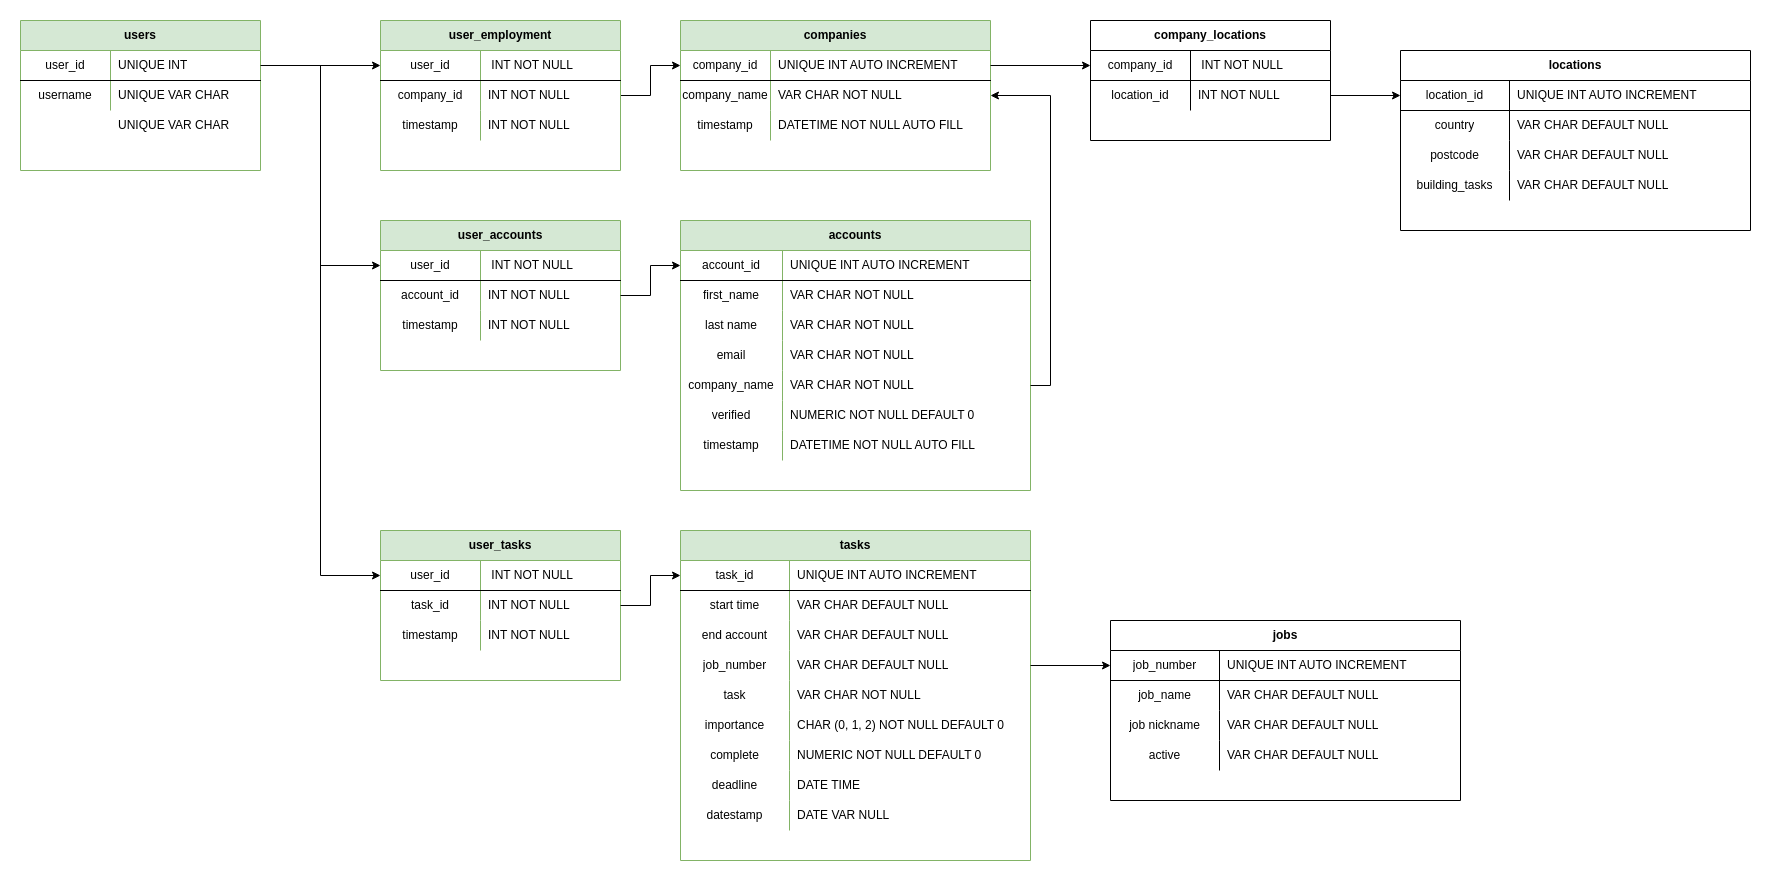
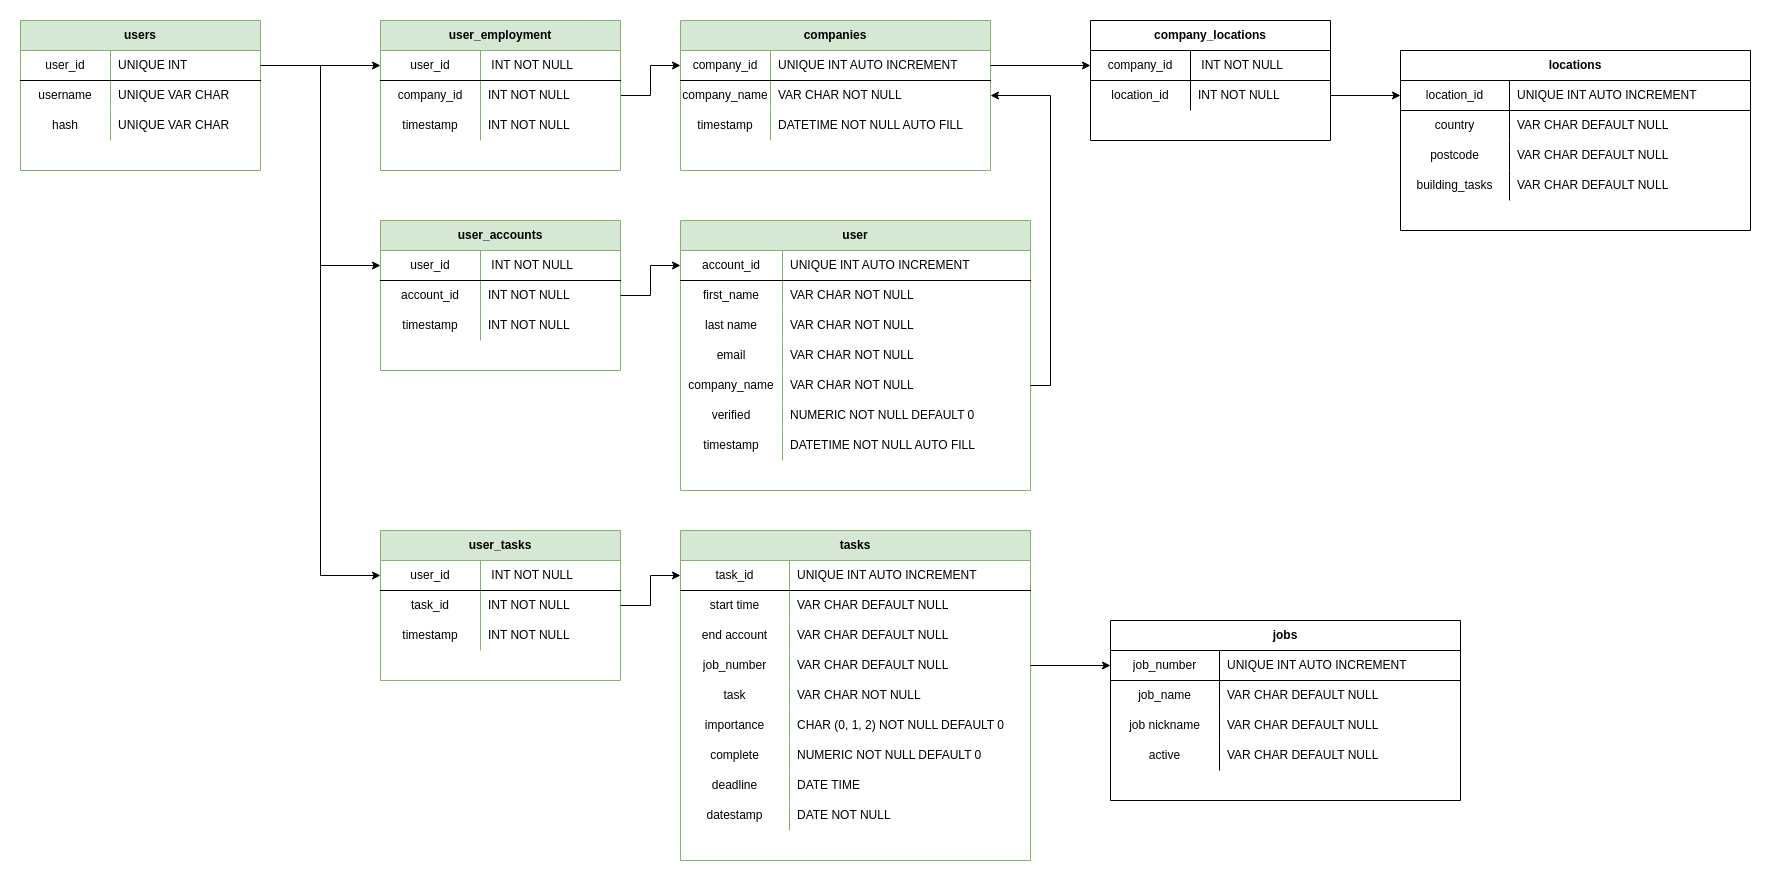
+ <mxCell id="76" value="hash" style="shape=partialRectangle;html=1;whiteSpace=wrap;connectable=0;fillColor=none;top=0;left=0;bottom=0;right=0;overflow=hidden;" parent="75" vertex="1"><mxGeometry width="90" height="30" as="geometry" /></mxCell>
- <mxCell id="14" value="accounts" style="shape=table;html=1;whiteSpace=wrap;startSize=30;container=1;collapsible=0;childLayout=tableLayout;fixedRows=1;rowLines=0;fontStyle=1;align=center;fillColor=#d5e8d4;strokeColor=#82b366;" parent="1" vertex="1"><mxGeometry x="680" y="220" width="350" height="270" as="geometry" /></mxCell>
+ <mxCell id="14" value="user" style="shape=table;html=1;whiteSpace=wrap;startSize=30;container=1;collapsible=0;childLayout=tableLayout;fixedRows=1;rowLines=0;fontStyle=1;align=center;fillColor=#d5e8d4;strokeColor=#82b366;" parent="1" vertex="1"><mxGeometry x="680" y="220" width="350" height="270" as="geometry" /></mxCell>
- <mxCell id="105" value="DATE VAR NULL" style="shape=partialRectangle;html=1;whiteSpace=wrap;connectable=0;fillColor=none;top=0;left=0;bottom=0;right=0;align=left;spacingLeft=6;overflow=hidden;" parent="103" vertex="1"><mxGeometry x="109" width="241" height="30" as="geometry" /></mxCell>
+ <mxCell id="105" value="DATE NOT NULL" style="shape=partialRectangle;html=1;whiteSpace=wrap;connectable=0;fillColor=none;top=0;left=0;bottom=0;right=0;align=left;spacingLeft=6;overflow=hidden;" parent="103" vertex="1"><mxGeometry x="109" width="241" height="30" as="geometry" /></mxCell>
